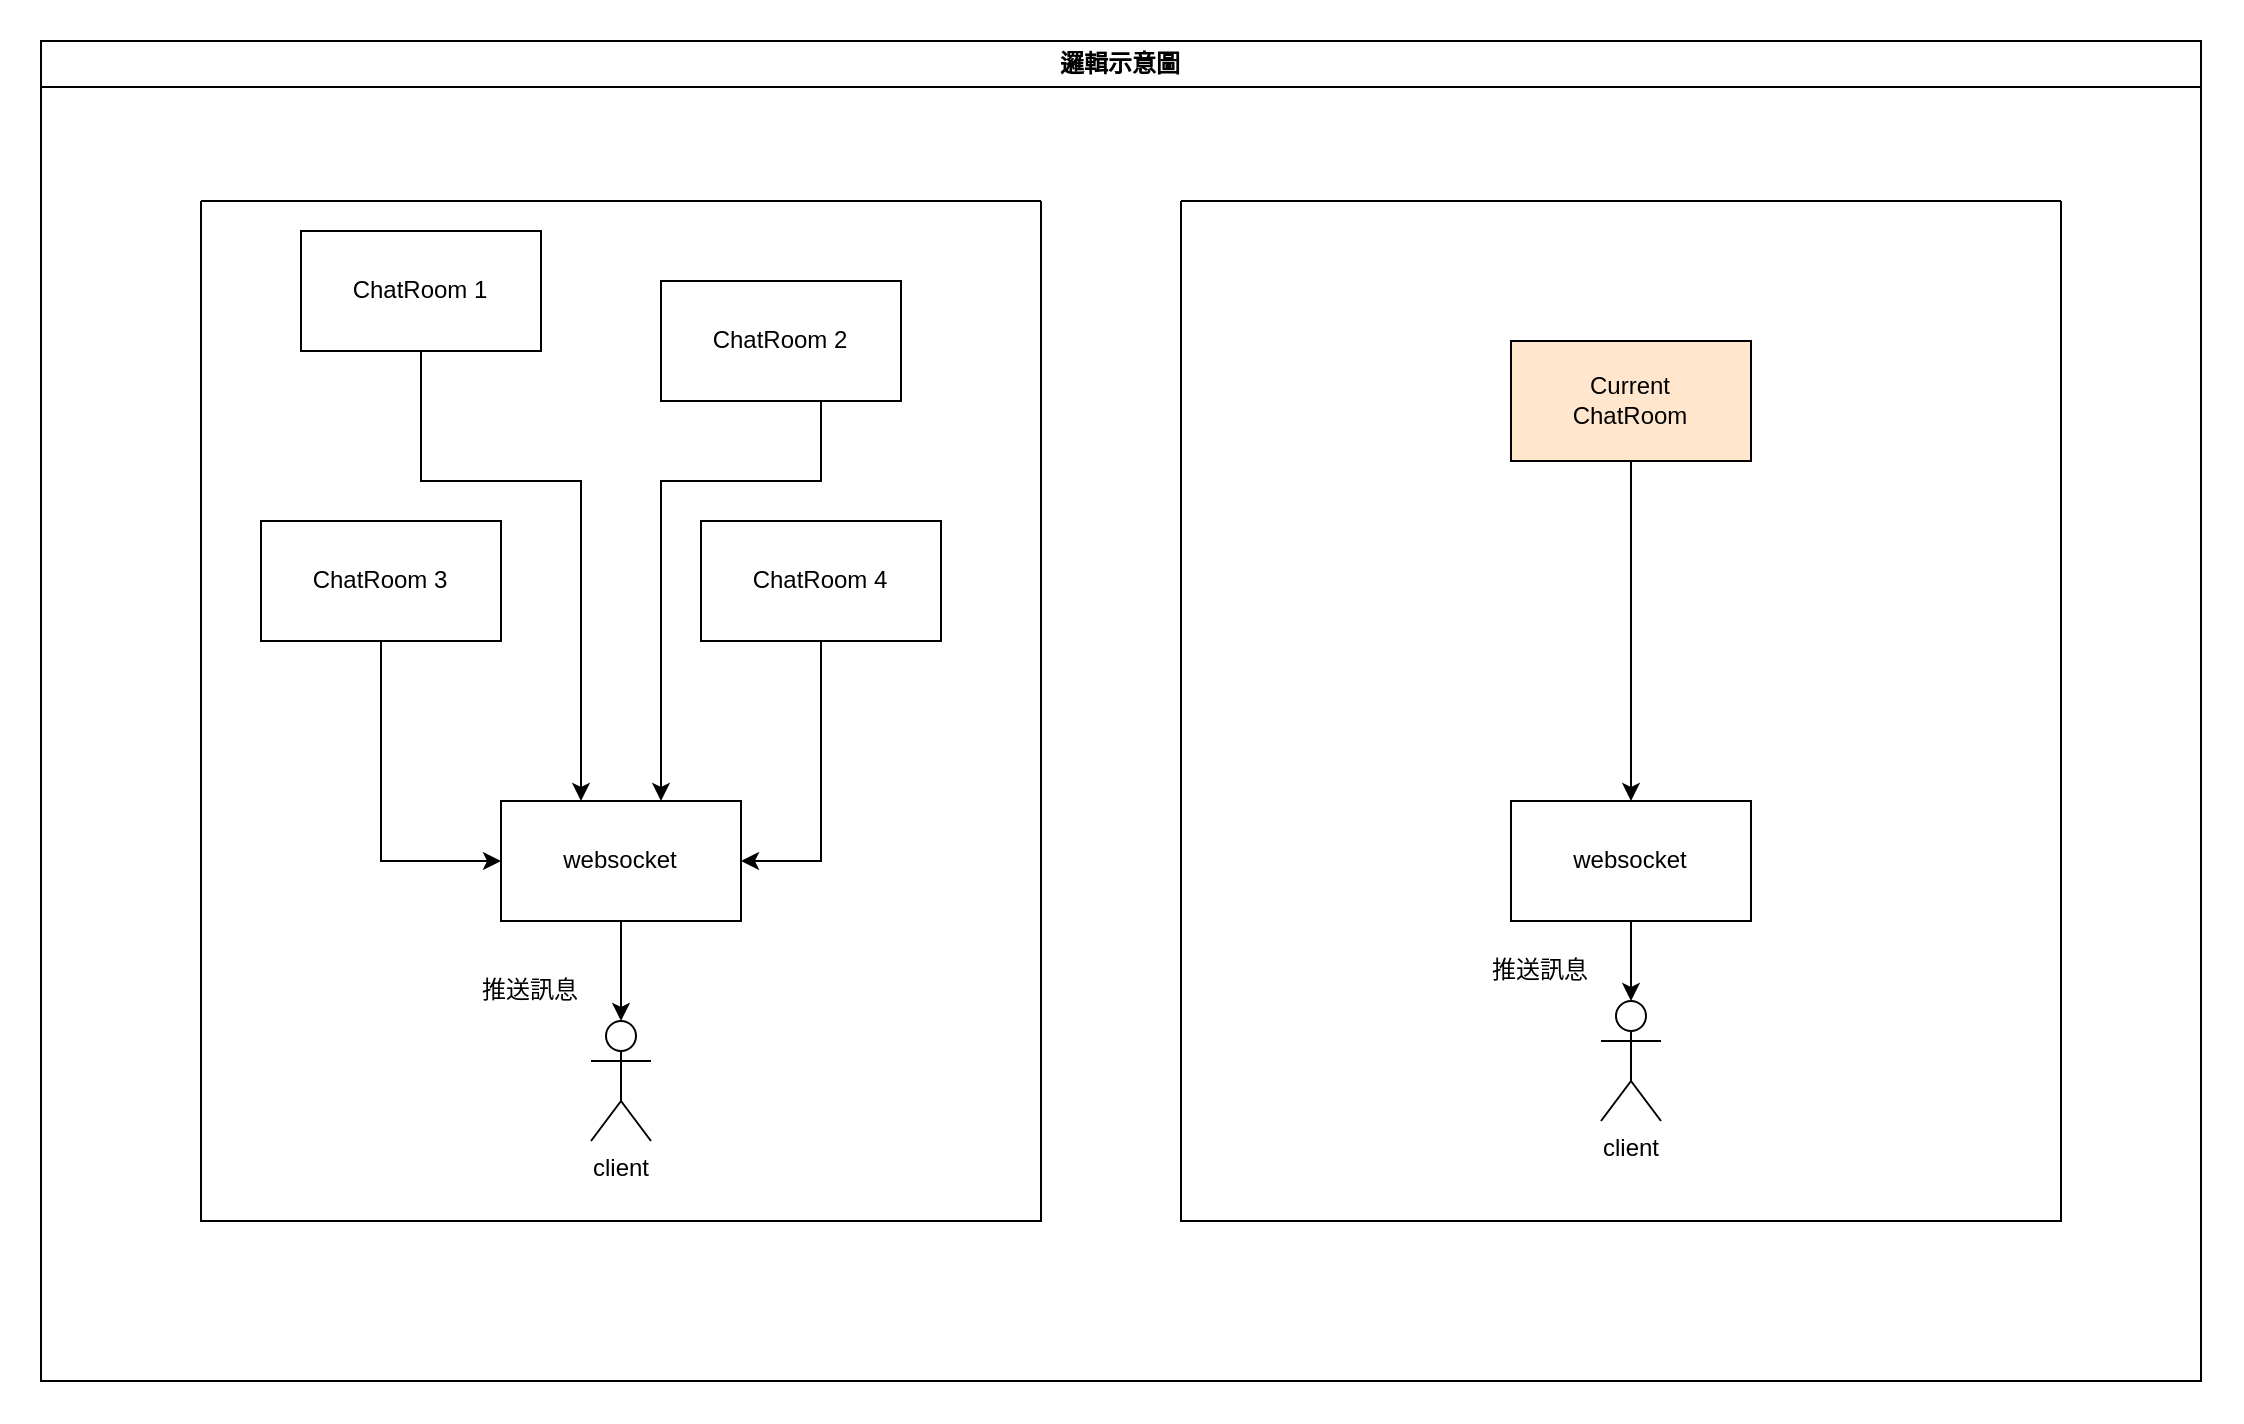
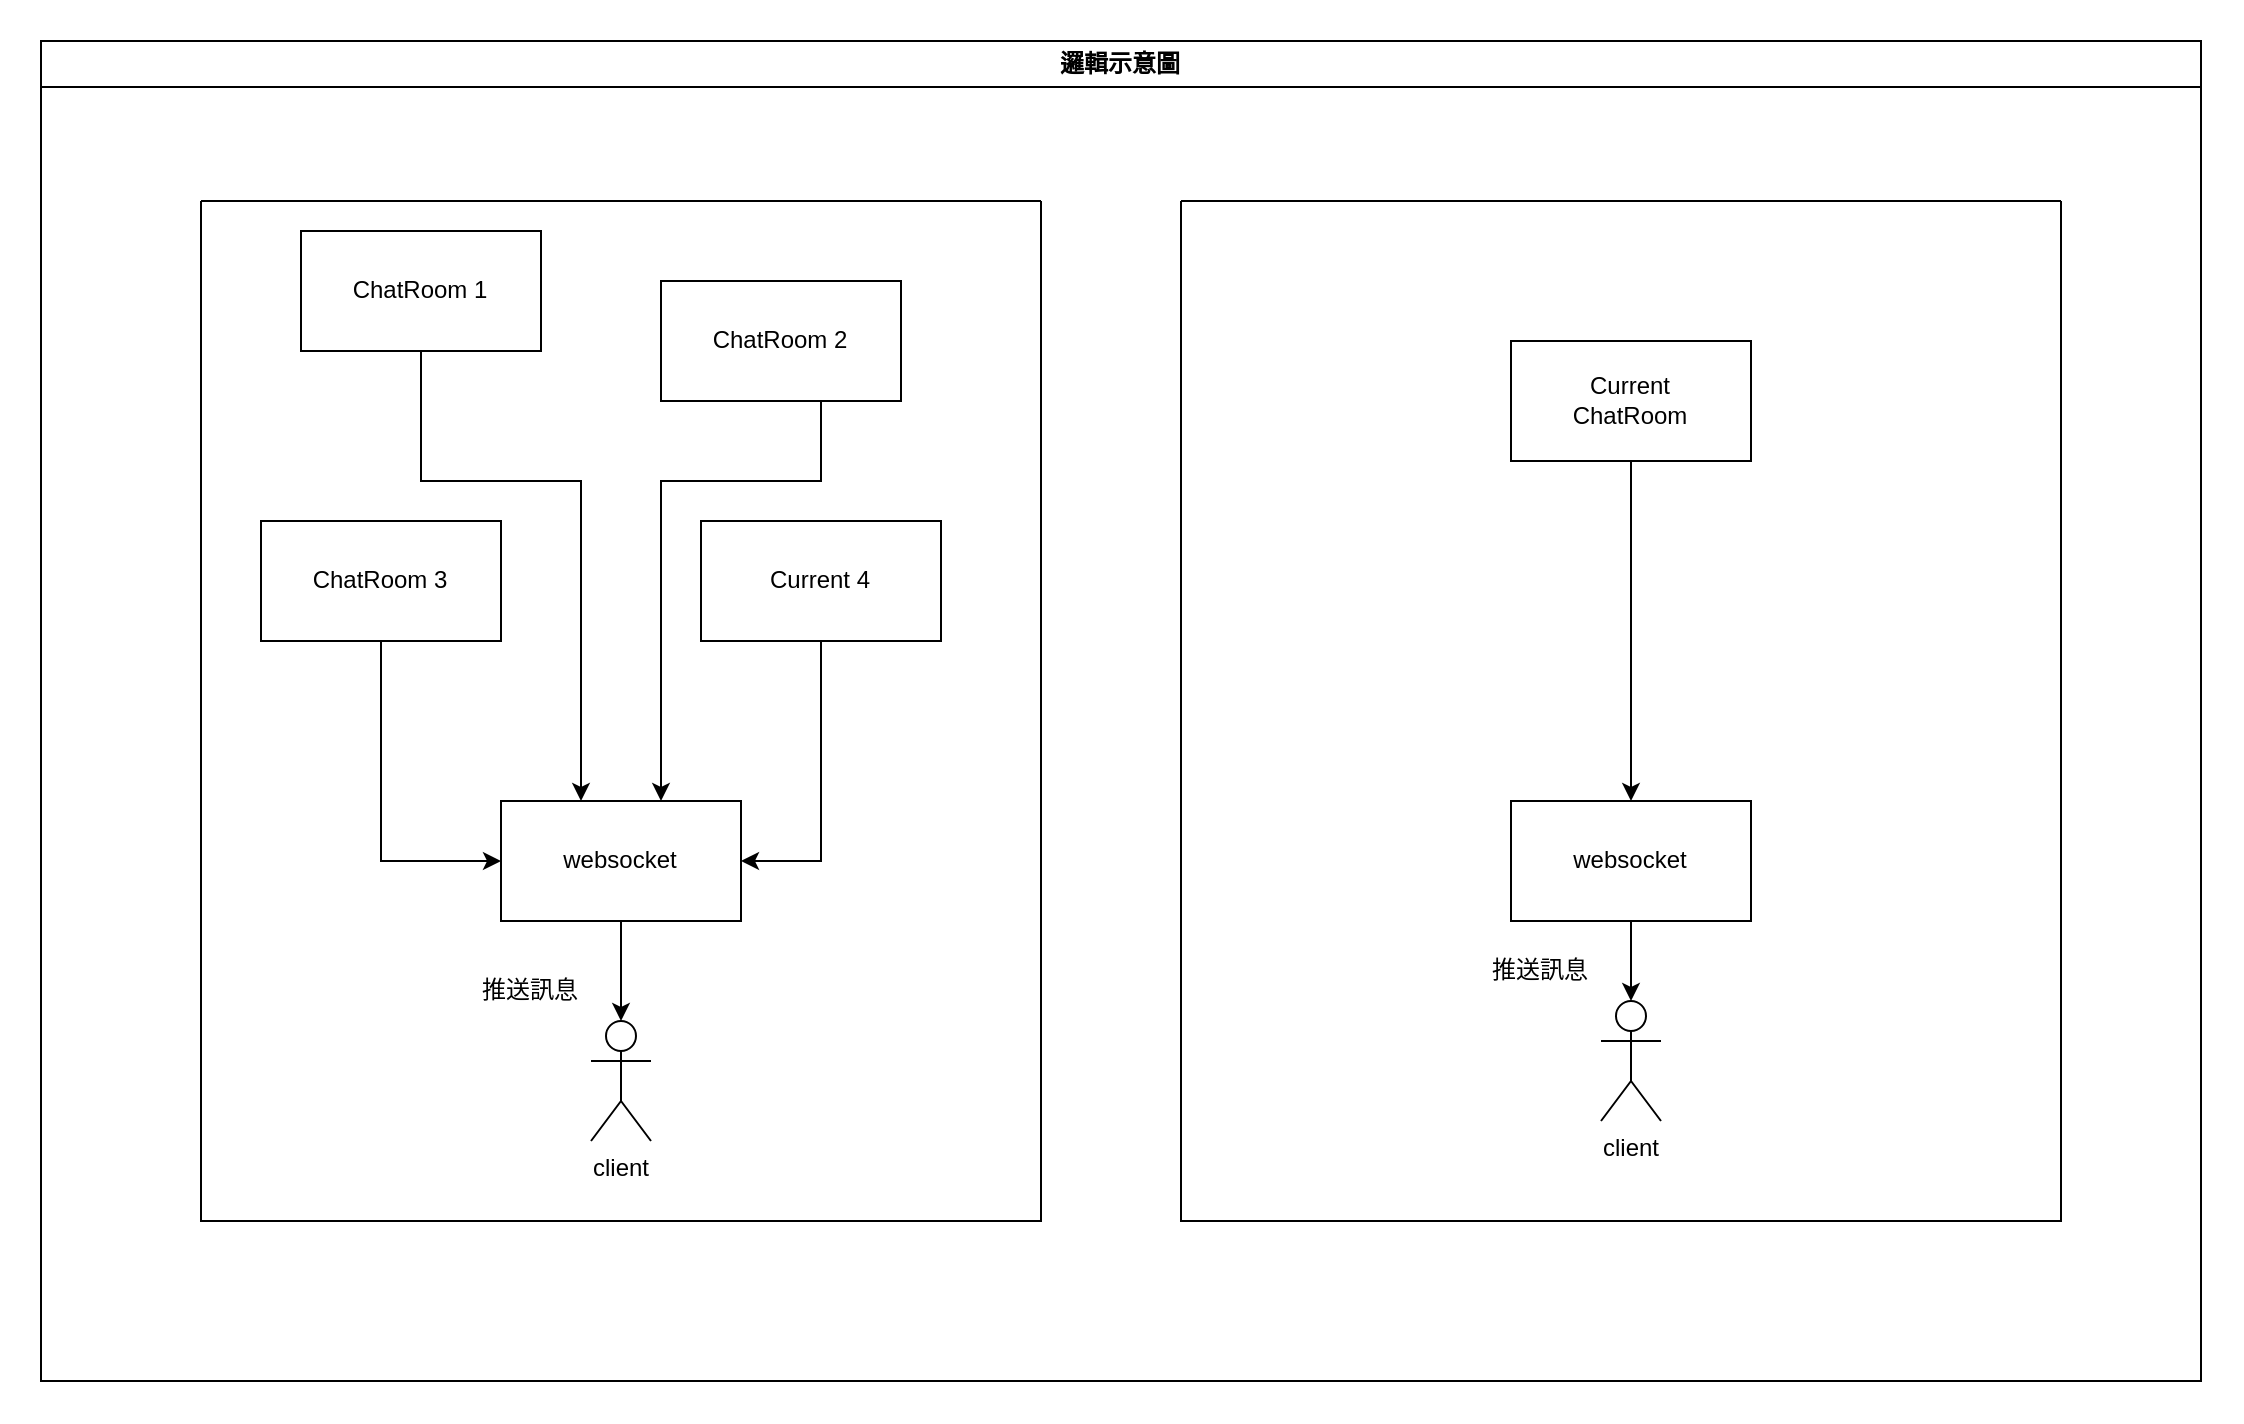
- <mxCell id="21" value="Current&lt;br&gt;ChatRoom" style="rounded=0;whiteSpace=wrap;html=1;fillColor=#ffe6cc;" vertex="1" parent="16"><mxGeometry x="165" y="70" width="120" height="60" as="geometry" /></mxCell>
+ <mxCell id="21" value="Current&lt;br&gt;ChatRoom" style="rounded=0;whiteSpace=wrap;html=1;" vertex="1" parent="16"><mxGeometry x="165" y="70" width="120" height="60" as="geometry" /></mxCell>
- <mxCell id="12" value="ChatRoom 4" style="rounded=0;whiteSpace=wrap;html=1;" vertex="1" parent="3"><mxGeometry x="250" y="160" width="120" height="60" as="geometry" /></mxCell>
+ <mxCell id="12" value="Current 4" style="rounded=0;whiteSpace=wrap;html=1;" vertex="1" parent="3"><mxGeometry x="250" y="160" width="120" height="60" as="geometry" /></mxCell>
